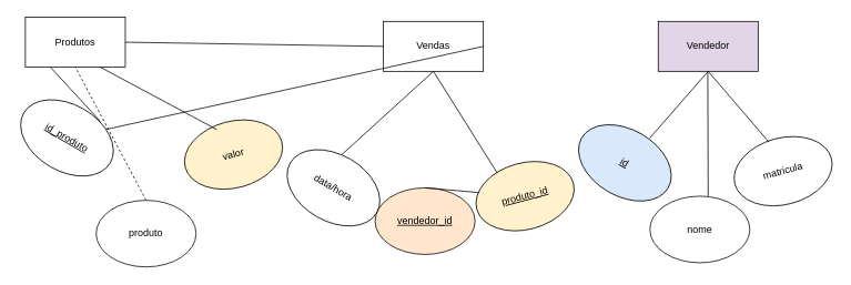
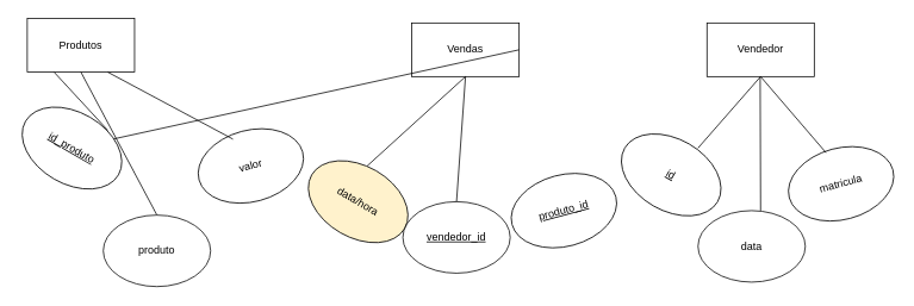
- <mxCell id="10" value="" style="endArrow=none;html=1;rounded=0;exitX=1;exitY=0.5;exitDx=0;exitDy=0;entryX=0;entryY=0.5;entryDx=0;entryDy=0;" edge="1" parent="1" source="2" target="3"><mxGeometry width="50" height="50" relative="1" as="geometry"><mxPoint x="360" y="54.5" as="sourcePoint" /><mxPoint x="450" y="55" as="targetPoint" /></mxGeometry></mxCell>
- <mxCell id="4" value="Vendedor" style="rounded=0;whiteSpace=wrap;html=1;fillColor=#e1d5e7;" vertex="1" parent="1"><mxGeometry x="790" y="25" width="120" height="60" as="geometry" /></mxCell>
+ <mxCell id="4" value="Vendedor" style="rounded=0;whiteSpace=wrap;html=1;" vertex="1" parent="1"><mxGeometry x="790" y="25" width="120" height="60" as="geometry" /></mxCell>
- <mxCell id="18" value="" style="endArrow=none;html=1;rounded=0;exitX=0.5;exitY=1;exitDx=0;exitDy=0;entryX=0.292;entryY=0.058;entryDx=0;entryDy=0;entryPerimeter=0;" edge="1" parent="1" source="3" target="9"><mxGeometry width="50" height="50" relative="1" as="geometry"><mxPoint x="530" y="95" as="sourcePoint" /><mxPoint x="620" y="215" as="targetPoint" /></mxGeometry></mxCell>
- <mxCell id="8" value="" style="endArrow=none;html=1;rounded=0;exitX=0.5;exitY=0;exitDx=0;exitDy=0;entryX=0.5;entryY=1;entryDx=0;entryDy=0;dashed=1;" edge="1" parent="1" source="15" target="2"><mxGeometry width="50" height="50" relative="1" as="geometry"><mxPoint x="240" y="225" as="sourcePoint" /><mxPoint x="230" y="85" as="targetPoint" /></mxGeometry></mxCell>
+ <mxCell id="8" value="" style="endArrow=none;html=1;rounded=0;exitX=0.5;exitY=0;exitDx=0;exitDy=0;entryX=0.5;entryY=1;entryDx=0;entryDy=0;" edge="1" parent="1" source="15" target="2"><mxGeometry width="50" height="50" relative="1" as="geometry"><mxPoint x="240" y="225" as="sourcePoint" /><mxPoint x="230" y="85" as="targetPoint" /></mxGeometry></mxCell>
- <mxCell id="14" value="valor&lt;br&gt;" style="ellipse;whiteSpace=wrap;html=1;rotation=-15;fillColor=#fff2cc;" vertex="1" parent="1"><mxGeometry x="220" y="145" width="120" height="80" as="geometry" /></mxCell>
+ <mxCell id="14" value="valor&lt;br&gt;" style="ellipse;whiteSpace=wrap;html=1;rotation=-15;" vertex="1" parent="1"><mxGeometry x="220" y="145" width="120" height="80" as="geometry" /></mxCell>
- <mxCell id="20" value="id" style="ellipse;whiteSpace=wrap;html=1;rotation=30;fontStyle=4;fillColor=#dae8fc;" vertex="1" parent="1"><mxGeometry x="690" y="155" width="120" height="80" as="geometry" /></mxCell>
+ <mxCell id="20" value="id" style="ellipse;whiteSpace=wrap;html=1;rotation=30;fontStyle=4" vertex="1" parent="1"><mxGeometry x="690" y="155" width="120" height="80" as="geometry" /></mxCell>
- <mxCell id="5" value="data/hora" style="ellipse;whiteSpace=wrap;html=1;rotation=30;" vertex="1" parent="1"><mxGeometry x="340" y="185" width="120" height="80" as="geometry" /></mxCell>
+ <mxCell id="5" value="data/hora" style="ellipse;whiteSpace=wrap;html=1;rotation=30;fillColor=#fff2cc;" vertex="1" parent="1"><mxGeometry x="340" y="185" width="120" height="80" as="geometry" /></mxCell>
- <mxCell id="13" value="" style="endArrow=none;html=1;rounded=0;exitX=0.5;exitY=0;exitDx=0;exitDy=0;" edge="1" parent="1" source="12" target="9"><mxGeometry width="50" height="50" relative="1" as="geometry"><mxPoint x="530" y="215" as="sourcePoint" /><mxPoint x="570" y="165" as="targetPoint" /></mxGeometry></mxCell>
+ <mxCell id="13" value="" style="endArrow=none;html=1;rounded=0;entryX=0.5;entryY=1;entryDx=0;entryDy=0;exitX=0.5;exitY=0;exitDx=0;exitDy=0;" edge="1" parent="1" source="12" target="3"><mxGeometry width="50" height="50" relative="1" as="geometry"><mxPoint x="530" y="215" as="sourcePoint" /><mxPoint x="570" y="165" as="targetPoint" /></mxGeometry></mxCell>
- <mxCell id="9" value="produto_id" style="ellipse;whiteSpace=wrap;html=1;fontStyle=4;rotation=-15;fillColor=#fff2cc;" vertex="1" parent="1"><mxGeometry x="570" y="195" width="120.17" height="80" as="geometry" /></mxCell>
+ <mxCell id="9" value="produto_id" style="ellipse;whiteSpace=wrap;html=1;fontStyle=4;rotation=-15;" vertex="1" parent="1"><mxGeometry x="570" y="195" width="120.17" height="80" as="geometry" /></mxCell>
- <mxCell id="12" value="vendedor_id" style="ellipse;whiteSpace=wrap;html=1;rotation=0;fontStyle=4;fillColor=#ffe6cc;" vertex="1" parent="1"><mxGeometry x="450" y="225" width="120" height="80" as="geometry" /></mxCell>
+ <mxCell id="12" value="vendedor_id" style="ellipse;whiteSpace=wrap;html=1;rotation=0;fontStyle=4" vertex="1" parent="1"><mxGeometry x="450" y="225" width="120" height="80" as="geometry" /></mxCell>
- <mxCell id="21" value="nome" style="ellipse;whiteSpace=wrap;html=1;" vertex="1" parent="1"><mxGeometry x="780" y="235" width="120" height="80" as="geometry" /></mxCell>
+ <mxCell id="21" value="data" style="ellipse;whiteSpace=wrap;html=1;" vertex="1" parent="1"><mxGeometry x="780" y="235" width="120" height="80" as="geometry" /></mxCell>
